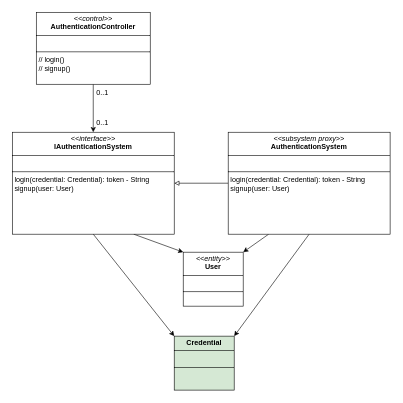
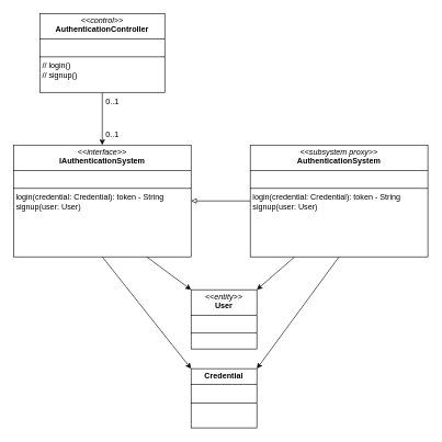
- <mxCell id="11" value="&lt;p style=&quot;margin:0px;margin-top:4px;text-align:center;&quot;&gt;&lt;i&gt;&amp;lt;&amp;lt;entity&amp;gt;&amp;gt;&lt;/i&gt;&lt;br&gt;&lt;b&gt;User&lt;/b&gt;&lt;/p&gt;&lt;hr size=&quot;1&quot; style=&quot;border-style:solid;&quot;&gt;&lt;p style=&quot;margin:0px;margin-left:4px;&quot;&gt;&lt;br&gt;&lt;/p&gt;&lt;hr size=&quot;1&quot; style=&quot;border-style:solid;&quot;&gt;&lt;p style=&quot;margin:0px;margin-left:4px;&quot;&gt;&lt;br&gt;&lt;/p&gt;" style="verticalAlign=top;align=left;overflow=fill;html=1;whiteSpace=wrap;" parent="1" vertex="1"><mxGeometry x="305" y="420" width="100" height="90" as="geometry" /></mxCell>
+ <mxCell id="11" value="&lt;p style=&quot;margin:0px;margin-top:4px;text-align:center;&quot;&gt;&lt;i&gt;&amp;lt;&amp;lt;entity&amp;gt;&amp;gt;&lt;/i&gt;&lt;br&gt;&lt;b&gt;User&lt;/b&gt;&lt;/p&gt;&lt;hr size=&quot;1&quot; style=&quot;border-style:solid;&quot;&gt;&lt;p style=&quot;margin:0px;margin-left:4px;&quot;&gt;&lt;br&gt;&lt;/p&gt;&lt;hr size=&quot;1&quot; style=&quot;border-style:solid;&quot;&gt;&lt;p style=&quot;margin:0px;margin-left:4px;&quot;&gt;&lt;br&gt;&lt;/p&gt;" style="verticalAlign=top;align=left;overflow=fill;html=1;whiteSpace=wrap;" parent="1" vertex="1"><mxGeometry x="290" y="440" width="100" height="90" as="geometry" /></mxCell>
- <mxCell id="12" value="&lt;p style=&quot;margin:0px;margin-top:4px;text-align:center;&quot;&gt;&lt;b&gt;Credential&lt;/b&gt;&lt;/p&gt;&lt;hr size=&quot;1&quot; style=&quot;border-style:solid;&quot;&gt;&lt;p style=&quot;margin:0px;margin-left:4px;&quot;&gt;&lt;br&gt;&lt;/p&gt;&lt;hr size=&quot;1&quot; style=&quot;border-style:solid;&quot;&gt;&lt;p style=&quot;margin:0px;margin-left:4px;&quot;&gt;&lt;br&gt;&lt;/p&gt;" style="verticalAlign=top;align=left;overflow=fill;html=1;whiteSpace=wrap;fillColor=#d5e8d4;" parent="1" vertex="1"><mxGeometry x="290" y="560" width="100" height="90" as="geometry" /></mxCell>
+ <mxCell id="12" value="&lt;p style=&quot;margin:0px;margin-top:4px;text-align:center;&quot;&gt;&lt;b&gt;Credential&lt;/b&gt;&lt;/p&gt;&lt;hr size=&quot;1&quot; style=&quot;border-style:solid;&quot;&gt;&lt;p style=&quot;margin:0px;margin-left:4px;&quot;&gt;&lt;br&gt;&lt;/p&gt;&lt;hr size=&quot;1&quot; style=&quot;border-style:solid;&quot;&gt;&lt;p style=&quot;margin:0px;margin-left:4px;&quot;&gt;&lt;br&gt;&lt;/p&gt;" style="verticalAlign=top;align=left;overflow=fill;html=1;whiteSpace=wrap;" parent="1" vertex="1"><mxGeometry x="290" y="560" width="100" height="90" as="geometry" /></mxCell>
